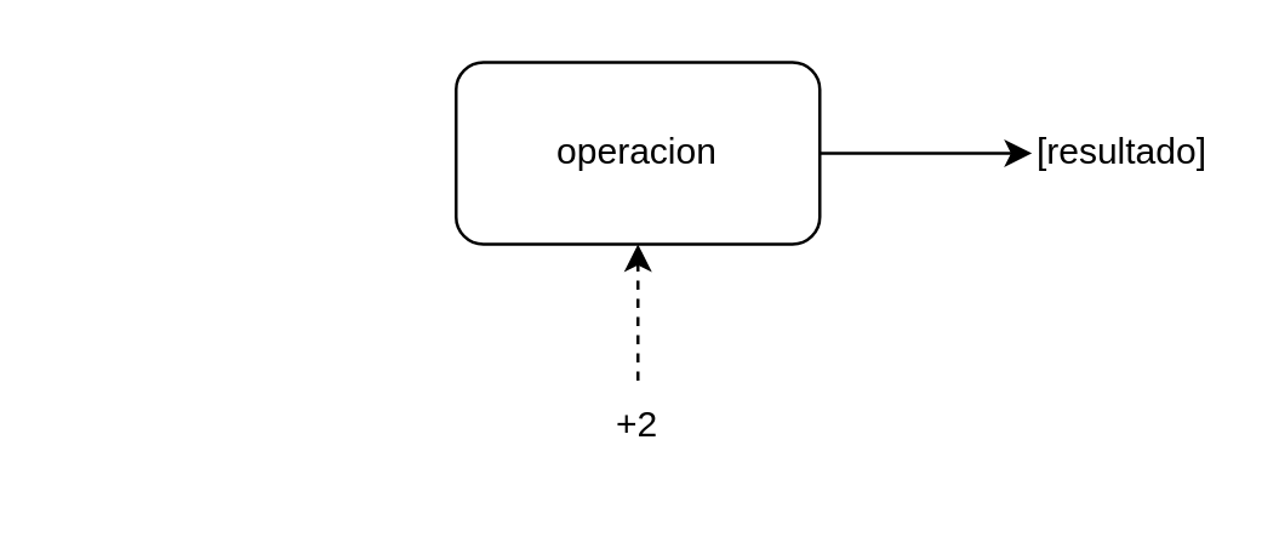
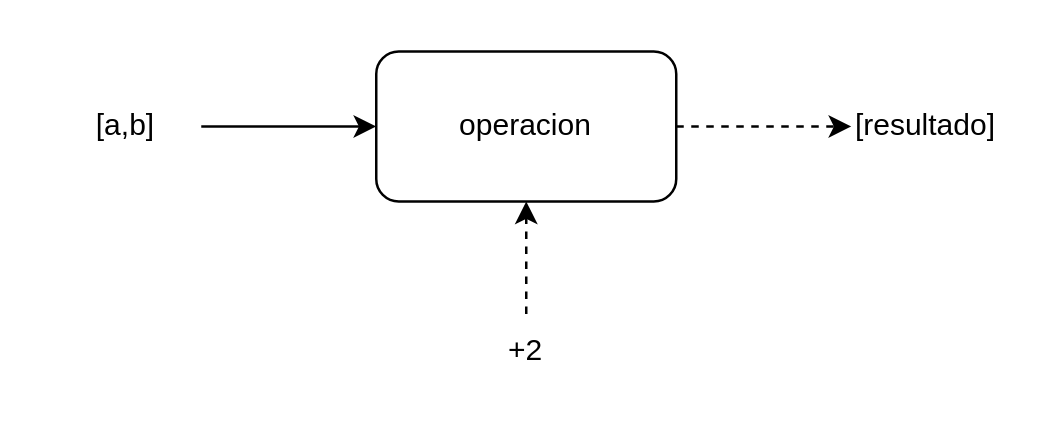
+ <mxCell id="3" value="[a,b]" style="text;html=1;align=center;verticalAlign=middle;whiteSpace=wrap;rounded=0;" parent="1" vertex="1"><mxGeometry x="20" y="35" width="60" height="30" as="geometry" /></mxCell>
+ <mxCell id="2" value="" style="edgeStyle=orthogonalEdgeStyle;rounded=0;orthogonalLoop=1;jettySize=auto;html=1;" parent="1" source="3" target="5" edge="1"><mxGeometry relative="1" as="geometry" /></mxCell>
- <mxCell id="4" value="" style="edgeStyle=orthogonalEdgeStyle;rounded=0;orthogonalLoop=1;jettySize=auto;html=1;" parent="1" source="5" target="6" edge="1"><mxGeometry relative="1" as="geometry" /></mxCell>
+ <mxCell id="4" value="" style="edgeStyle=orthogonalEdgeStyle;rounded=0;orthogonalLoop=1;jettySize=auto;html=1;dashed=1;" parent="1" source="5" target="6" edge="1"><mxGeometry relative="1" as="geometry" /></mxCell>
